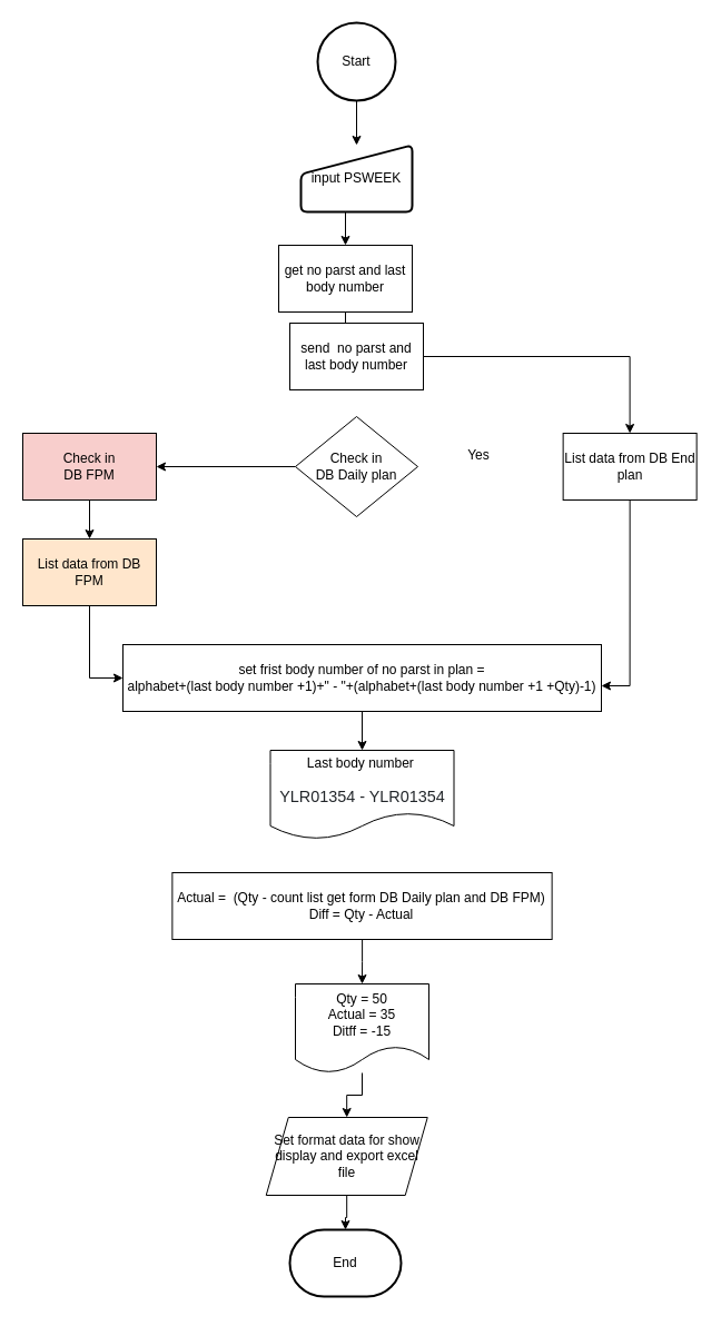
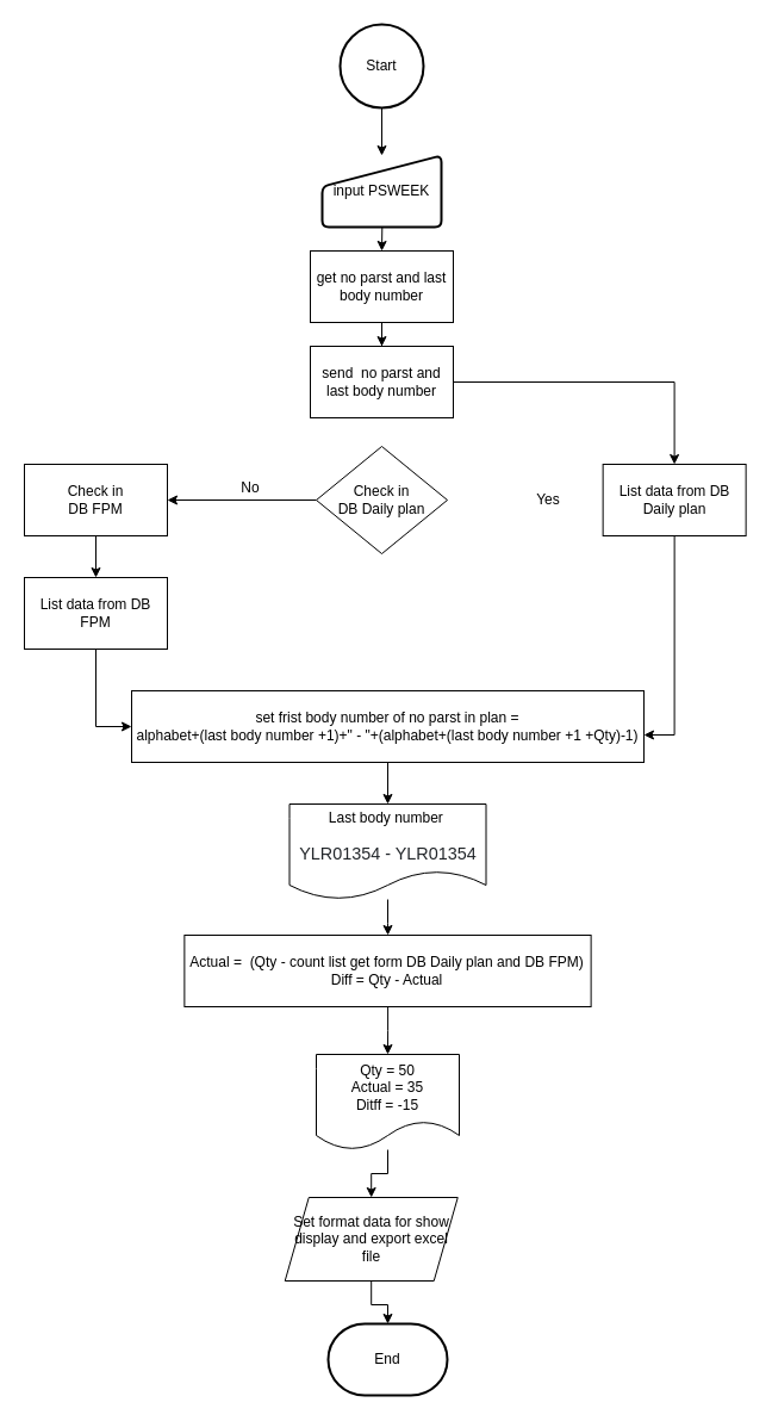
- <mxCell id="4" value="get no parst and last body number" style="rounded=0;whiteSpace=wrap;html=1;" vertex="1" parent="1"><mxGeometry x="250" y="220" width="120" height="60" as="geometry" /></mxCell>
+ <mxCell id="4" value="get no parst and last body number" style="rounded=0;whiteSpace=wrap;html=1;" vertex="1" parent="1"><mxGeometry x="260" y="210" width="120" height="60" as="geometry" /></mxCell>
+ <mxCell id="14" value="No" style="text;html=1;strokeColor=none;fillColor=none;align=center;verticalAlign=middle;whiteSpace=wrap;rounded=0;" vertex="1" parent="1"><mxGeometry x="180" y="394" width="60" height="30" as="geometry" /></mxCell>
- <mxCell id="11" value="Yes" style="text;html=1;strokeColor=none;fillColor=none;align=center;verticalAlign=middle;whiteSpace=wrap;rounded=0;" vertex="1" parent="1"><mxGeometry x="400" y="394" width="60" height="30" as="geometry" /></mxCell>
+ <mxCell id="11" value="Yes" style="text;html=1;strokeColor=none;fillColor=none;align=center;verticalAlign=middle;whiteSpace=wrap;rounded=0;" vertex="1" parent="1"><mxGeometry x="430" y="404" width="60" height="30" as="geometry" /></mxCell>
- <mxCell id="13" value="&lt;span&gt;Check in&lt;/span&gt;&lt;br&gt;&lt;span&gt;DB FPM&lt;/span&gt;" style="whiteSpace=wrap;html=1;rounded=0;fillColor=#f8cecc;" vertex="1" parent="1"><mxGeometry x="20" y="389" width="120" height="60" as="geometry" /></mxCell>
+ <mxCell id="13" value="&lt;span&gt;Check in&lt;/span&gt;&lt;br&gt;&lt;span&gt;DB FPM&lt;/span&gt;" style="whiteSpace=wrap;html=1;rounded=0;" vertex="1" parent="1"><mxGeometry x="20" y="389" width="120" height="60" as="geometry" /></mxCell>
- <mxCell id="10" value="List data from DB End plan" style="whiteSpace=wrap;html=1;rounded=0;" vertex="1" parent="1"><mxGeometry x="505.64" y="389" width="120" height="60" as="geometry" /></mxCell>
+ <mxCell id="10" value="List data from DB Daily plan" style="whiteSpace=wrap;html=1;rounded=0;" vertex="1" parent="1"><mxGeometry x="505.64" y="389" width="120" height="60" as="geometry" /></mxCell>
- <mxCell id="16" value="&lt;span&gt;List data from DB FPM&lt;/span&gt;" style="whiteSpace=wrap;html=1;rounded=0;fillColor=#ffe6cc;" vertex="1" parent="1"><mxGeometry x="20" y="484" width="120" height="60" as="geometry" /></mxCell>
+ <mxCell id="16" value="&lt;span&gt;List data from DB FPM&lt;/span&gt;" style="whiteSpace=wrap;html=1;rounded=0;" vertex="1" parent="1"><mxGeometry x="20" y="484" width="120" height="60" as="geometry" /></mxCell>
+ <mxCell id="19" value="" style="edgeStyle=orthogonalEdgeStyle;rounded=0;orthogonalLoop=1;jettySize=auto;html=1;fillColor=#F12EFF;elbow=vertical;" edge="1" parent="1" source="20" target="22"><mxGeometry relative="1" as="geometry" /></mxCell>
- <mxCell id="30" value="End" style="strokeWidth=2;html=1;shape=mxgraph.flowchart.terminator;whiteSpace=wrap;shadow=0;" vertex="1" parent="1"><mxGeometry x="260" y="1105" width="100" height="60" as="geometry" /></mxCell>
+ <mxCell id="30" value="End" style="strokeWidth=2;html=1;shape=mxgraph.flowchart.terminator;whiteSpace=wrap;shadow=0;" vertex="1" parent="1"><mxGeometry x="275" y="1110" width="100" height="60" as="geometry" /></mxCell>
